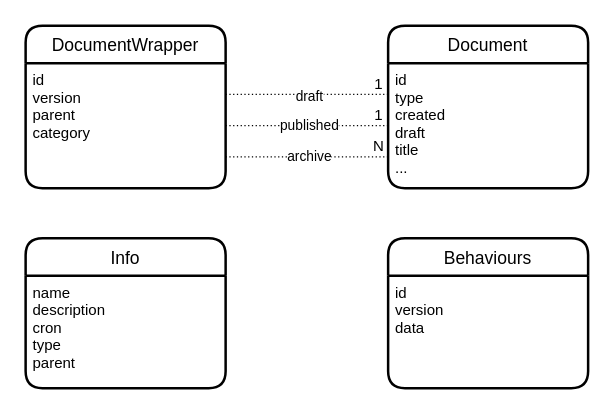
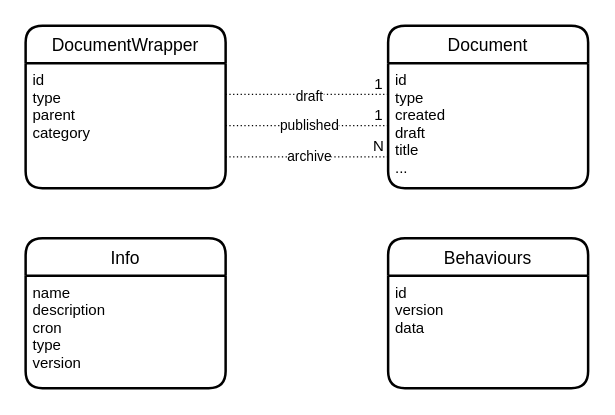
- <mxCell id="3" value="id&#10;version&#10;parent&#10;category" style="align=left;strokeColor=none;fillColor=none;spacingLeft=4;fontSize=12;verticalAlign=top;resizable=0;rotatable=0;part=1;" vertex="1" parent="2"><mxGeometry y="30" width="160" height="100" as="geometry" /></mxCell>
+ <mxCell id="3" value="id&#10;type&#10;parent&#10;category" style="align=left;strokeColor=none;fillColor=none;spacingLeft=4;fontSize=12;verticalAlign=top;resizable=0;rotatable=0;part=1;" vertex="1" parent="2"><mxGeometry y="30" width="160" height="100" as="geometry" /></mxCell>
- <mxCell id="16" value="name&#10;description&#10;cron&#10;type&#10;parent" style="align=left;strokeColor=none;fillColor=none;spacingLeft=4;fontSize=12;verticalAlign=top;resizable=0;rotatable=0;part=1;" vertex="1" parent="15"><mxGeometry y="30" width="160" height="90" as="geometry" /></mxCell>
+ <mxCell id="16" value="name&#10;description&#10;cron&#10;type&#10;version" style="align=left;strokeColor=none;fillColor=none;spacingLeft=4;fontSize=12;verticalAlign=top;resizable=0;rotatable=0;part=1;" vertex="1" parent="15"><mxGeometry y="30" width="160" height="90" as="geometry" /></mxCell>
